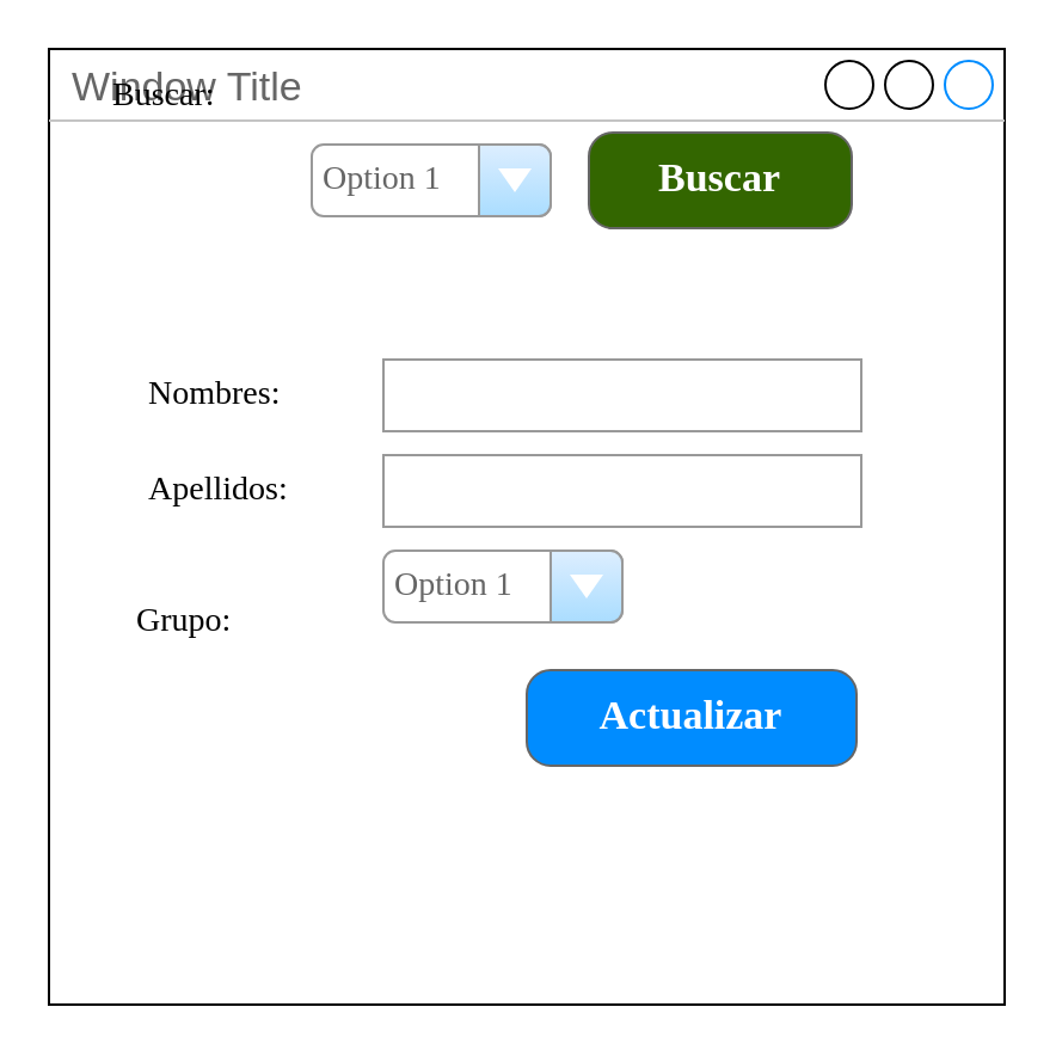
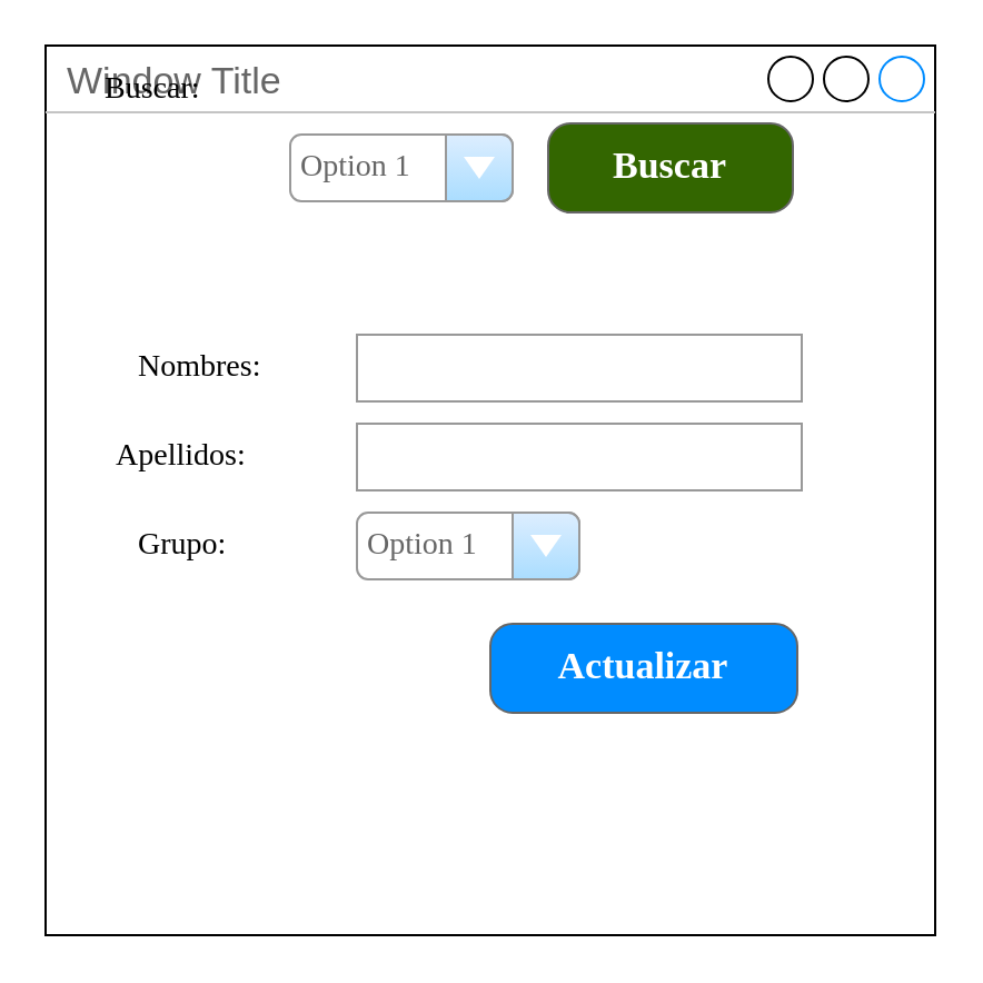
- <mxCell id="4" value="Apellidos:" style="text;html=1;strokeColor=none;fillColor=none;align=left;verticalAlign=middle;whiteSpace=wrap;rounded=0;fontFamily=Tahoma;fontSize=14;" parent="1" vertex="1"><mxGeometry x="60" y="190" width="80" height="30" as="geometry" /></mxCell>
+ <mxCell id="4" value="Apellidos:" style="text;html=1;strokeColor=none;fillColor=none;align=left;verticalAlign=middle;whiteSpace=wrap;rounded=0;fontFamily=Tahoma;fontSize=14;" parent="1" vertex="1"><mxGeometry x="50" y="190" width="80" height="30" as="geometry" /></mxCell>
- <mxCell id="5" value="Grupo:" style="text;html=1;strokeColor=none;fillColor=none;align=left;verticalAlign=middle;whiteSpace=wrap;rounded=0;fontFamily=Tahoma;fontSize=14;" parent="1" vertex="1"><mxGeometry x="55" y="245" width="80" height="30" as="geometry" /></mxCell>
+ <mxCell id="5" value="Grupo:" style="text;html=1;strokeColor=none;fillColor=none;align=left;verticalAlign=middle;whiteSpace=wrap;rounded=0;fontFamily=Tahoma;fontSize=14;" parent="1" vertex="1"><mxGeometry x="60" y="230" width="80" height="30" as="geometry" /></mxCell>
